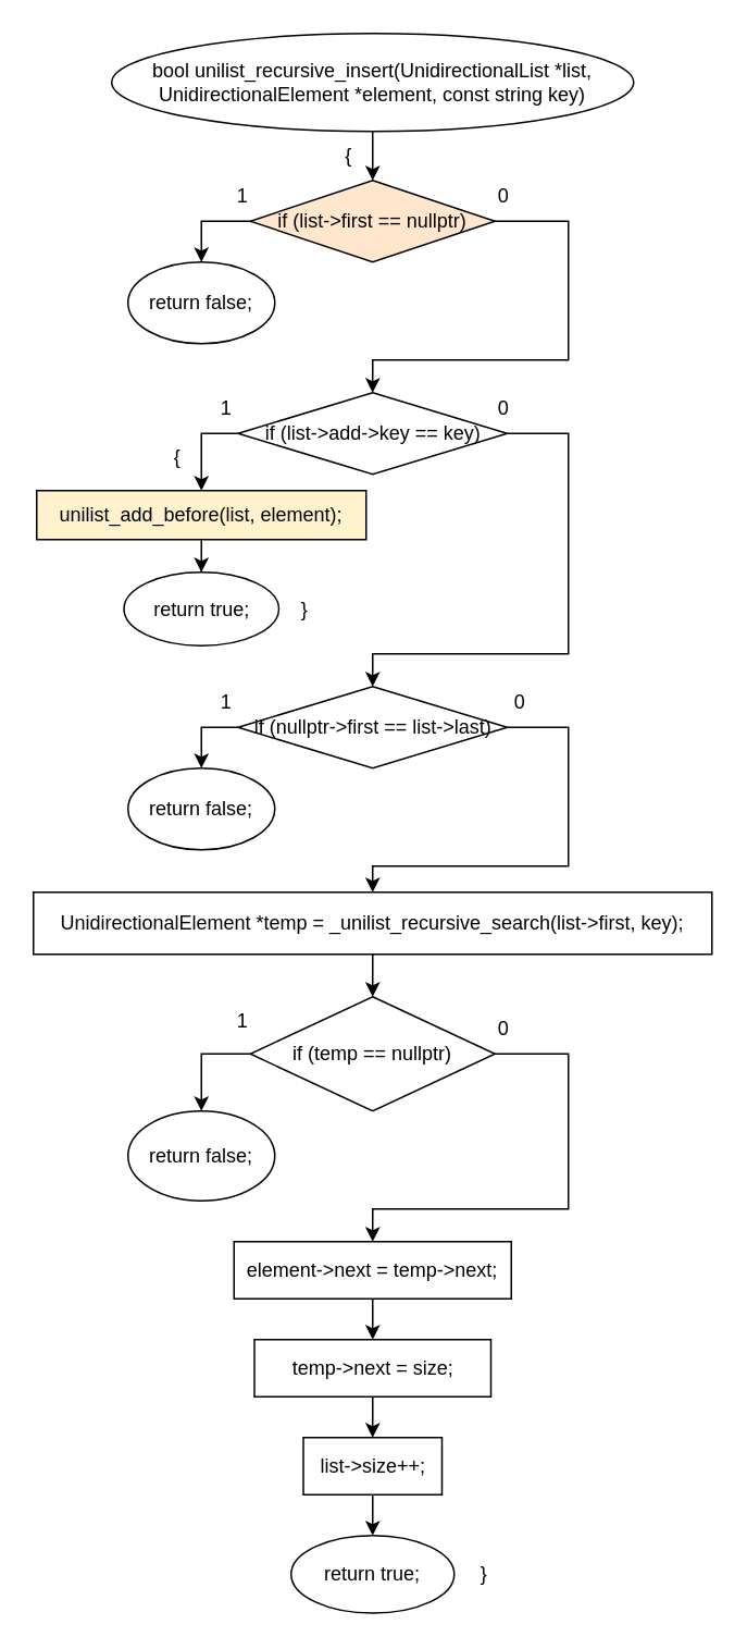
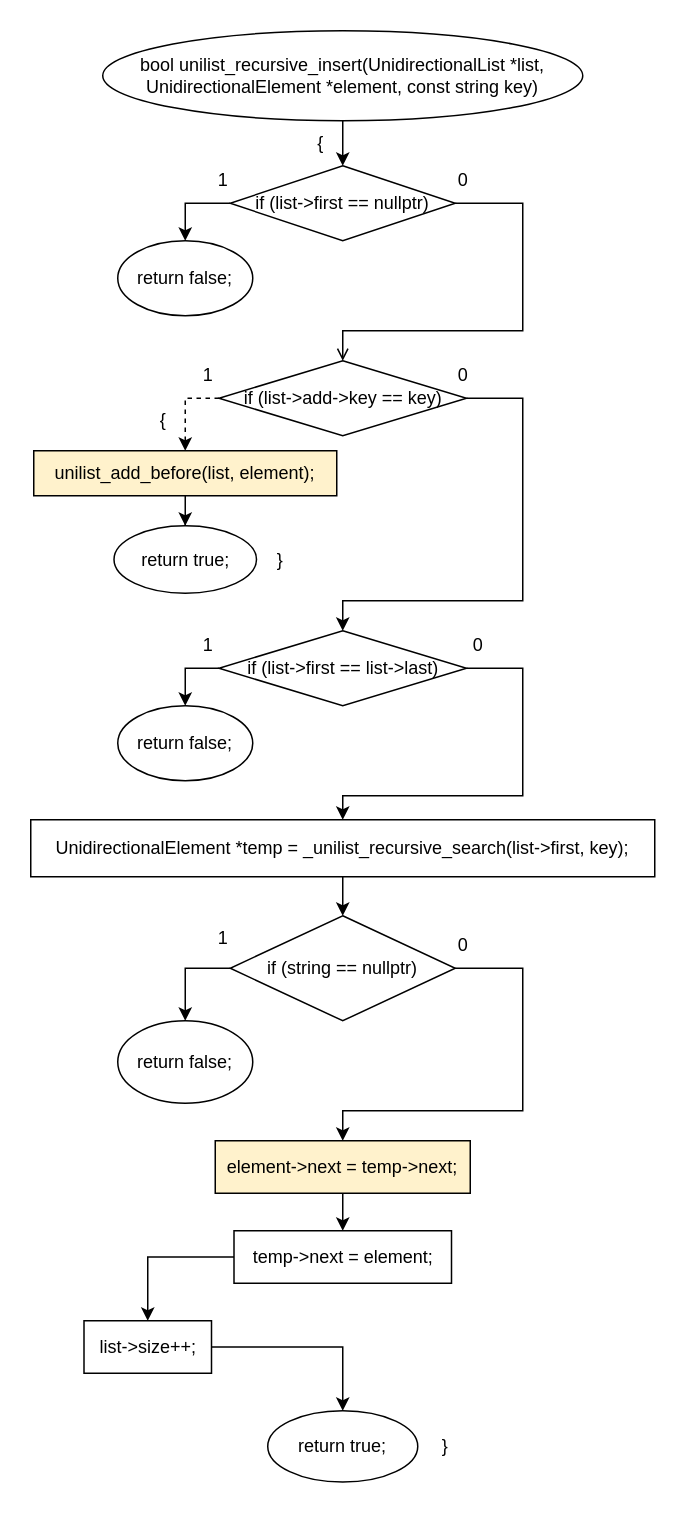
- <mxCell id="6" value="if (list-&amp;gt;first == nullptr)" style="rhombus;whiteSpace=wrap;html=1;fillColor=#ffe6cc;" vertex="1" parent="1"><mxGeometry x="153" y="110" width="150" height="50" as="geometry" /></mxCell>
+ <mxCell id="6" value="if (list-&amp;gt;first == nullptr)" style="rhombus;whiteSpace=wrap;html=1;" vertex="1" parent="1"><mxGeometry x="153" y="110" width="150" height="50" as="geometry" /></mxCell>
- <mxCell id="5" value="" style="edgeStyle=orthogonalEdgeStyle;rounded=0;orthogonalLoop=1;jettySize=auto;html=1;entryX=0.5;entryY=0;entryDx=0;entryDy=0;" edge="1" parent="1" source="6" target="11"><mxGeometry relative="1" as="geometry"><Array as="points"><mxPoint x="348" y="135" /><mxPoint x="348" y="220" /><mxPoint x="228" y="220" /></Array></mxGeometry></mxCell>
+ <mxCell id="5" value="" style="edgeStyle=orthogonalEdgeStyle;rounded=0;orthogonalLoop=1;jettySize=auto;html=1;entryX=0.5;entryY=0;entryDx=0;entryDy=0;endArrow=open;" edge="1" parent="1" source="6" target="11"><mxGeometry relative="1" as="geometry"><Array as="points"><mxPoint x="348" y="135" /><mxPoint x="348" y="220" /><mxPoint x="228" y="220" /></Array></mxGeometry></mxCell>
- <mxCell id="9" style="edgeStyle=orthogonalEdgeStyle;rounded=0;orthogonalLoop=1;jettySize=auto;html=1;entryX=0.5;entryY=0;entryDx=0;entryDy=0;exitX=0;exitY=0.5;exitDx=0;exitDy=0;" edge="1" parent="1" source="11" target="13"><mxGeometry relative="1" as="geometry" /></mxCell>
+ <mxCell id="9" style="edgeStyle=orthogonalEdgeStyle;rounded=0;orthogonalLoop=1;jettySize=auto;html=1;entryX=0.5;entryY=0;entryDx=0;entryDy=0;exitX=0;exitY=0.5;exitDx=0;exitDy=0;dashed=1;" edge="1" parent="1" source="11" target="13"><mxGeometry relative="1" as="geometry" /></mxCell>
- <mxCell id="21" value="if (nullptr-&amp;gt;first == list-&amp;gt;last)" style="rhombus;whiteSpace=wrap;html=1;" vertex="1" parent="1"><mxGeometry x="145.5" y="420" width="165" height="50" as="geometry" /></mxCell>
+ <mxCell id="21" value="if (list-&amp;gt;first == list-&amp;gt;last)" style="rhombus;whiteSpace=wrap;html=1;" vertex="1" parent="1"><mxGeometry x="145.5" y="420" width="165" height="50" as="geometry" /></mxCell>
- <mxCell id="31" value="if (temp == nullptr)" style="rhombus;whiteSpace=wrap;html=1;" vertex="1" parent="1"><mxGeometry x="153" y="610" width="150" height="70" as="geometry" /></mxCell>
+ <mxCell id="31" value="if (string == nullptr)" style="rhombus;whiteSpace=wrap;html=1;" vertex="1" parent="1"><mxGeometry x="153" y="610" width="150" height="70" as="geometry" /></mxCell>
- <mxCell id="35" value="element-&amp;gt;next = temp-&amp;gt;next;" style="whiteSpace=wrap;html=1;" vertex="1" parent="1"><mxGeometry x="143" y="760" width="170" height="35" as="geometry" /></mxCell>
+ <mxCell id="35" value="element-&amp;gt;next = temp-&amp;gt;next;" style="whiteSpace=wrap;html=1;fillColor=#fff2cc;" vertex="1" parent="1"><mxGeometry x="143" y="760" width="170" height="35" as="geometry" /></mxCell>
- <mxCell id="38" value="temp-&amp;gt;next = size;" style="whiteSpace=wrap;html=1;" vertex="1" parent="1"><mxGeometry x="155.5" y="820" width="145" height="35" as="geometry" /></mxCell>
+ <mxCell id="38" value="temp-&amp;gt;next = element;" style="whiteSpace=wrap;html=1;" vertex="1" parent="1"><mxGeometry x="155.5" y="820" width="145" height="35" as="geometry" /></mxCell>
- <mxCell id="40" value="list-&amp;gt;size++;" style="whiteSpace=wrap;html=1;" vertex="1" parent="1"><mxGeometry x="185.5" y="880" width="85" height="35" as="geometry" /></mxCell>
+ <mxCell id="40" value="list-&amp;gt;size++;" style="whiteSpace=wrap;html=1;" vertex="1" parent="1"><mxGeometry x="55.5" y="880" width="85" height="35" as="geometry" /></mxCell>
